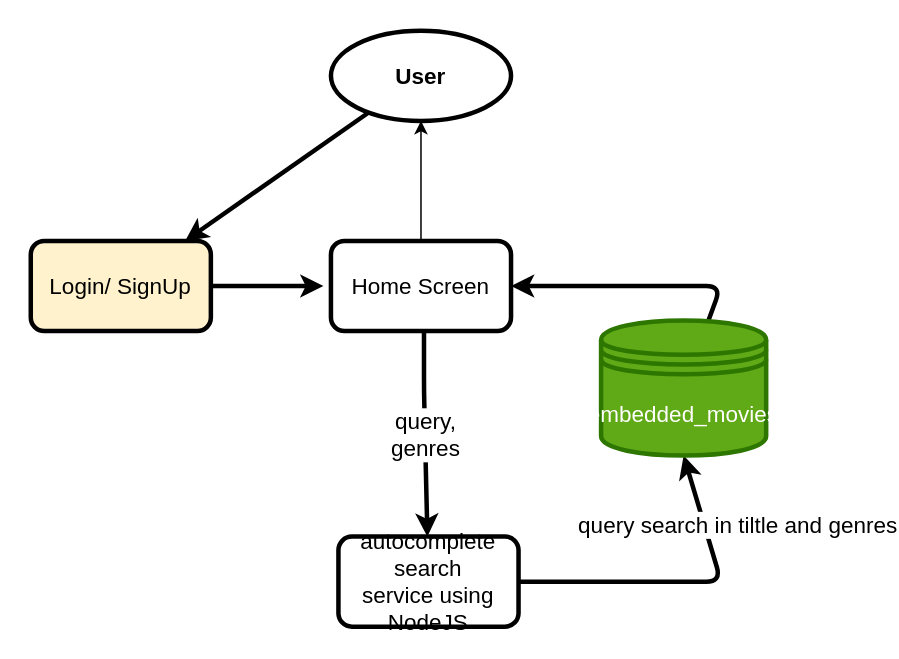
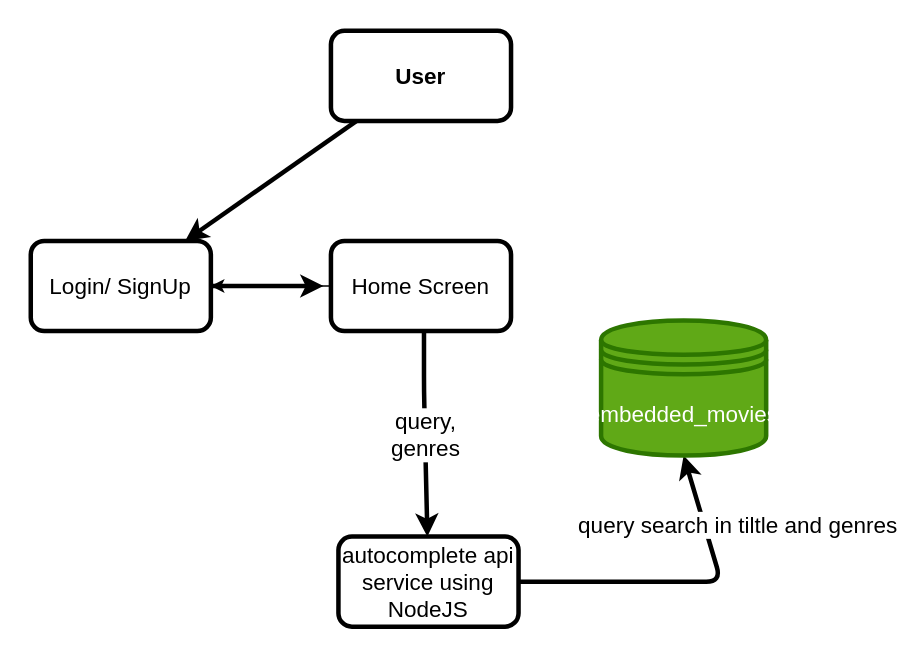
- <mxCell id="3" value="&lt;b&gt;&lt;font style=&quot;font-size: 15px;&quot;&gt;User&lt;/font&gt;&lt;/b&gt;" style="ellipse;whiteSpace=wrap;html=1;strokeWidth=3;" parent="1" vertex="1"><mxGeometry x="220" y="20" width="120" height="60" as="geometry" /></mxCell>
+ <mxCell id="3" value="&lt;b&gt;&lt;font style=&quot;font-size: 15px;&quot;&gt;User&lt;/font&gt;&lt;/b&gt;" style="rounded=1;whiteSpace=wrap;html=1;strokeWidth=3;" parent="1" vertex="1"><mxGeometry x="220" y="20" width="120" height="60" as="geometry" /></mxCell>
- <mxCell id="4" value="" style="edgeStyle=none;html=1;" parent="1" source="6" target="3" edge="1"><mxGeometry relative="1" as="geometry" /></mxCell>
+ <mxCell id="4" value="" style="edgeStyle=none;html=1;" parent="1" source="6" target="8" edge="1"><mxGeometry relative="1" as="geometry" /></mxCell>
- <mxCell id="8" value="&lt;font style=&quot;font-size: 15px;&quot;&gt;Login/ SignUp&lt;/font&gt;" style="whiteSpace=wrap;html=1;rounded=1;strokeWidth=3;fillColor=#fff2cc;" parent="1" vertex="1"><mxGeometry x="20" y="160" width="120" height="60" as="geometry" /></mxCell>
+ <mxCell id="8" value="&lt;font style=&quot;font-size: 15px;&quot;&gt;Login/ SignUp&lt;/font&gt;" style="whiteSpace=wrap;html=1;rounded=1;strokeWidth=3;" parent="1" vertex="1"><mxGeometry x="20" y="160" width="120" height="60" as="geometry" /></mxCell>
- <mxCell id="12" style="edgeStyle=none;html=1;entryX=1;entryY=0.5;entryDx=0;entryDy=0;strokeWidth=3;" parent="1" source="13" target="6" edge="1"><mxGeometry relative="1" as="geometry"><Array as="points"><mxPoint x="480" y="190" /></Array></mxGeometry></mxCell>
- <mxCell id="11" value="&lt;font style=&quot;font-size: 15px;&quot;&gt;autocomplete search&lt;br&gt;service using NodeJS&lt;/font&gt;" style="whiteSpace=wrap;html=1;rounded=1;strokeWidth=3;" parent="1" vertex="1"><mxGeometry x="225" y="357" width="120" height="60" as="geometry" /></mxCell>
+ <mxCell id="11" value="&lt;font style=&quot;font-size: 15px;&quot;&gt;autocomplete api&lt;br&gt;service using NodeJS&lt;/font&gt;" style="whiteSpace=wrap;html=1;rounded=1;strokeWidth=3;" parent="1" vertex="1"><mxGeometry x="225" y="357" width="120" height="60" as="geometry" /></mxCell>
